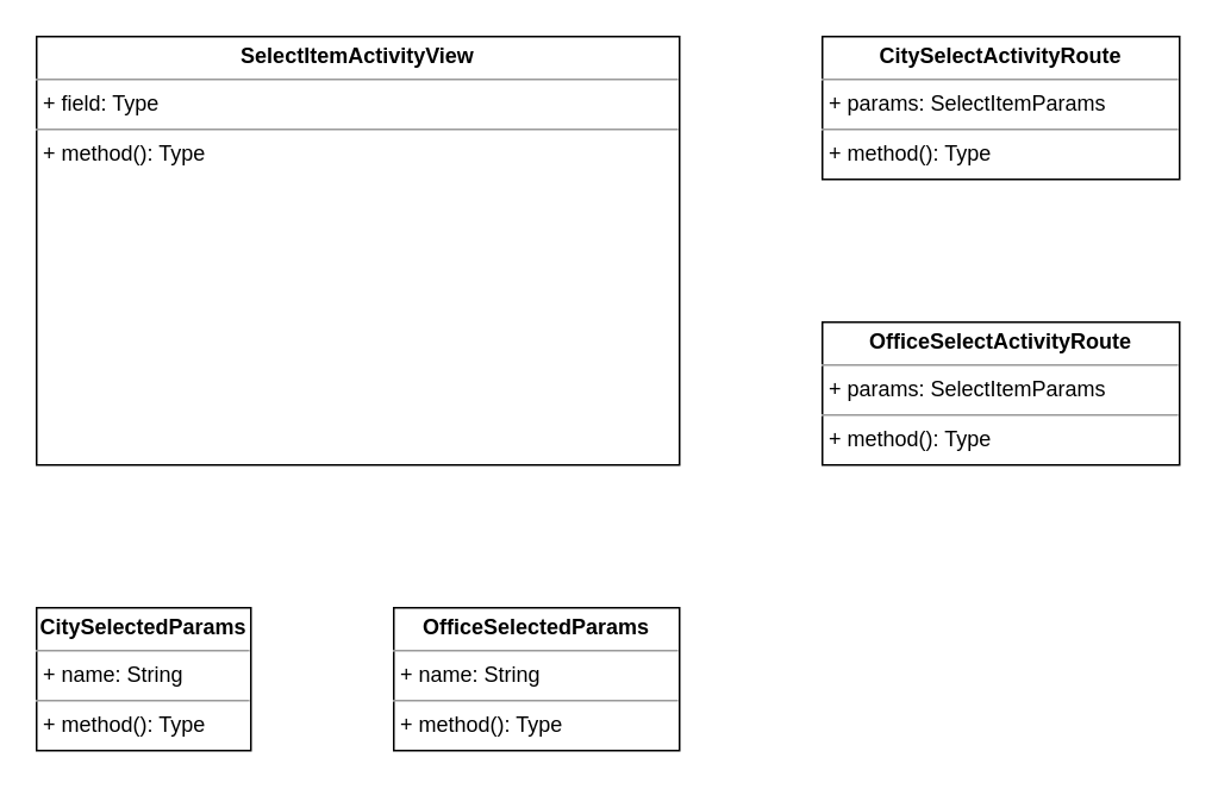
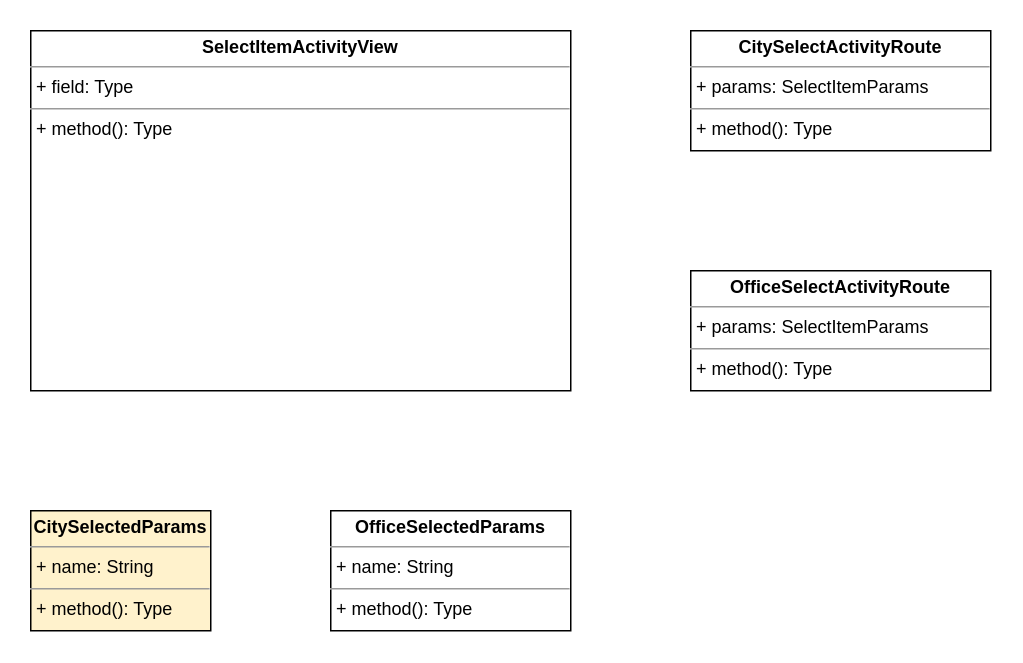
- <mxCell id="4" value="&lt;p style=&quot;margin: 0px ; margin-top: 4px ; text-align: center&quot;&gt;&lt;b&gt;CitySelectedParams&lt;/b&gt;&lt;br&gt;&lt;/p&gt;&lt;hr size=&quot;1&quot;&gt;&lt;p style=&quot;margin: 0px ; margin-left: 4px&quot;&gt;+ name: String&lt;/p&gt;&lt;hr size=&quot;1&quot;&gt;&lt;p style=&quot;margin: 0px ; margin-left: 4px&quot;&gt;+ method(): Type&lt;/p&gt;" style="verticalAlign=top;align=left;overflow=fill;fontSize=12;fontFamily=Helvetica;html=1;" parent="1" vertex="1"><mxGeometry x="20" y="340" width="120" height="80" as="geometry" /></mxCell>
+ <mxCell id="4" value="&lt;p style=&quot;margin: 0px ; margin-top: 4px ; text-align: center&quot;&gt;&lt;b&gt;CitySelectedParams&lt;/b&gt;&lt;br&gt;&lt;/p&gt;&lt;hr size=&quot;1&quot;&gt;&lt;p style=&quot;margin: 0px ; margin-left: 4px&quot;&gt;+ name: String&lt;/p&gt;&lt;hr size=&quot;1&quot;&gt;&lt;p style=&quot;margin: 0px ; margin-left: 4px&quot;&gt;+ method(): Type&lt;/p&gt;" style="verticalAlign=top;align=left;overflow=fill;fontSize=12;fontFamily=Helvetica;html=1;fillColor=#fff2cc;" parent="1" vertex="1"><mxGeometry x="20" y="340" width="120" height="80" as="geometry" /></mxCell>
